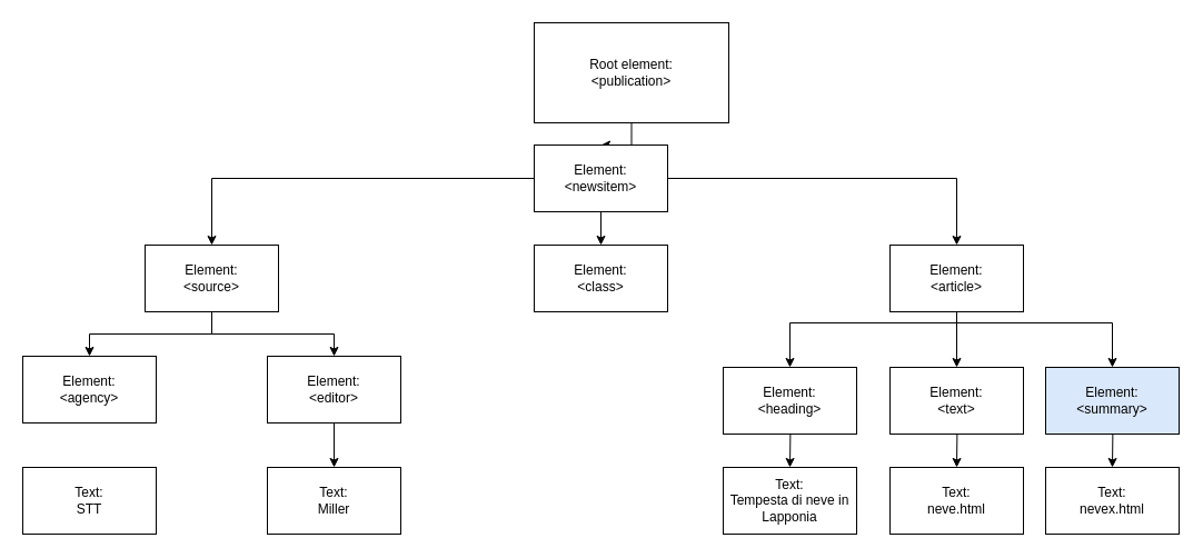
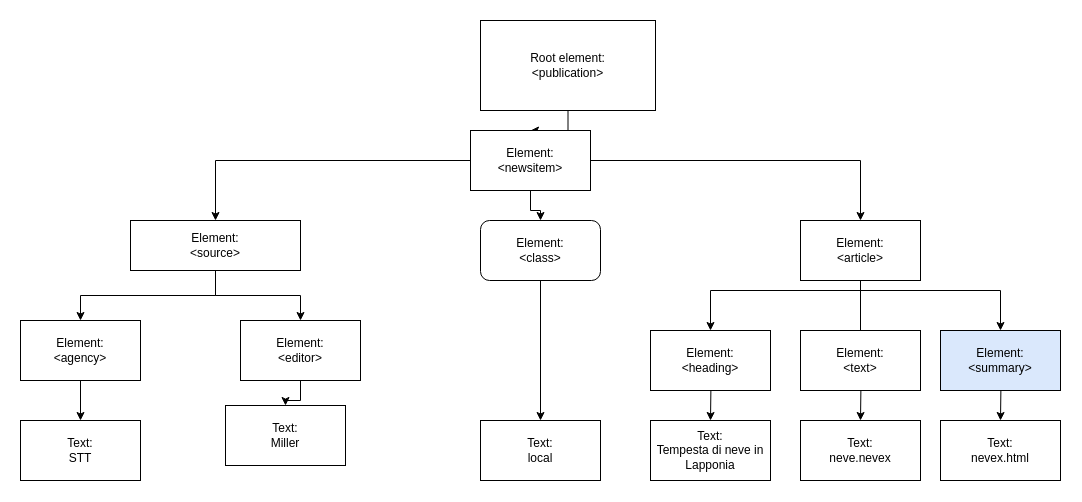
- <mxCell id="7" value="Element:&lt;br&gt;&amp;lt;newsitem&amp;gt;" style="rounded=0;whiteSpace=wrap;html=1;" vertex="1" parent="1"><mxGeometry x="480" y="130" width="120" height="60" as="geometry" /></mxCell>
+ <mxCell id="7" value="Element:&lt;br&gt;&amp;lt;newsitem&amp;gt;" style="rounded=0;whiteSpace=wrap;html=1;" vertex="1" parent="1"><mxGeometry x="470" y="130" width="120" height="60" as="geometry" /></mxCell>
- <mxCell id="16" value="Element:&lt;br&gt;&amp;lt;source&amp;gt;" style="rounded=0;whiteSpace=wrap;html=1;" vertex="1" parent="1"><mxGeometry x="130" y="220" width="120" height="60" as="geometry" /></mxCell>
+ <mxCell id="16" value="Element:&lt;br&gt;&amp;lt;source&amp;gt;" style="rounded=0;whiteSpace=wrap;html=1;" vertex="1" parent="1"><mxGeometry x="130" y="220" width="170" height="50" as="geometry" /></mxCell>
- <mxCell id="13" value="Element:&lt;br&gt;&amp;lt;class&amp;gt;" style="rounded=0;whiteSpace=wrap;html=1;" vertex="1" parent="1"><mxGeometry x="480" y="220" width="120" height="60" as="geometry" /></mxCell>
+ <mxCell id="13" value="Element:&lt;br&gt;&amp;lt;class&amp;gt;" style="whiteSpace=wrap;html=1;rounded=1;" vertex="1" parent="1"><mxGeometry x="480" y="220" width="120" height="60" as="geometry" /></mxCell>
- <mxCell id="9" style="edgeStyle=orthogonalEdgeStyle;rounded=0;orthogonalLoop=1;jettySize=auto;html=1;entryX=0.5;entryY=0;entryDx=0;entryDy=0;" edge="1" parent="1" source="11" target="25"><mxGeometry relative="1" as="geometry" /></mxCell>
+ <mxCell id="9" style="edgeStyle=orthogonalEdgeStyle;rounded=0;orthogonalLoop=1;jettySize=auto;html=1;entryX=0.5;entryY=0;entryDx=0;entryDy=0;endArrow=none;" edge="1" parent="1" source="11" target="25"><mxGeometry relative="1" as="geometry" /></mxCell>
+ <mxCell id="12" value="" style="edgeStyle=orthogonalEdgeStyle;rounded=0;orthogonalLoop=1;jettySize=auto;html=1;" edge="1" parent="1" source="13" target="17"><mxGeometry relative="1" as="geometry" /></mxCell>
+ <mxCell id="18" value="" style="edgeStyle=orthogonalEdgeStyle;rounded=0;orthogonalLoop=1;jettySize=auto;html=1;" edge="1" parent="1" source="19" target="22"><mxGeometry relative="1" as="geometry" /></mxCell>
- <mxCell id="23" value="Text:&lt;br&gt;Miller" style="rounded=0;whiteSpace=wrap;html=1;" vertex="1" parent="1"><mxGeometry x="240" y="420" width="120" height="60" as="geometry" /></mxCell>
+ <mxCell id="23" value="Text:&lt;br&gt;Miller" style="rounded=0;whiteSpace=wrap;html=1;" vertex="1" parent="1"><mxGeometry x="225" y="405" width="120" height="60" as="geometry" /></mxCell>
+ <mxCell id="17" value="Text:&lt;br&gt;local" style="rounded=0;whiteSpace=wrap;html=1;" vertex="1" parent="1"><mxGeometry x="480" y="420" width="120" height="60" as="geometry" /></mxCell>
- <mxCell id="31" value="Text:&lt;br&gt;neve.html" style="rounded=0;whiteSpace=wrap;html=1;" vertex="1" parent="1"><mxGeometry x="800" y="420" width="120" height="60" as="geometry" /></mxCell>
+ <mxCell id="31" value="Text:&lt;br&gt;neve.nevex" style="rounded=0;whiteSpace=wrap;html=1;" vertex="1" parent="1"><mxGeometry x="800" y="420" width="120" height="60" as="geometry" /></mxCell>
